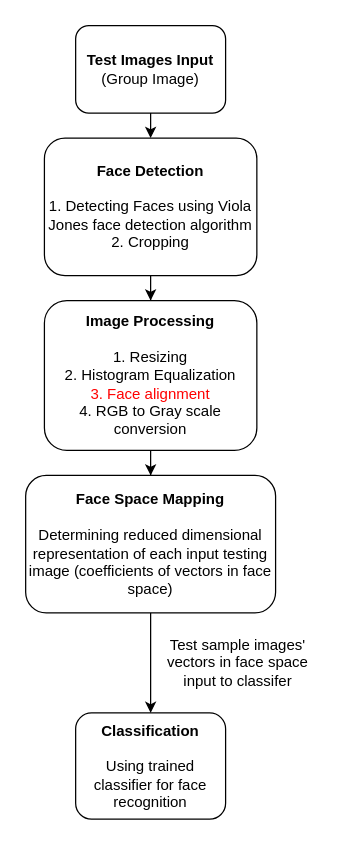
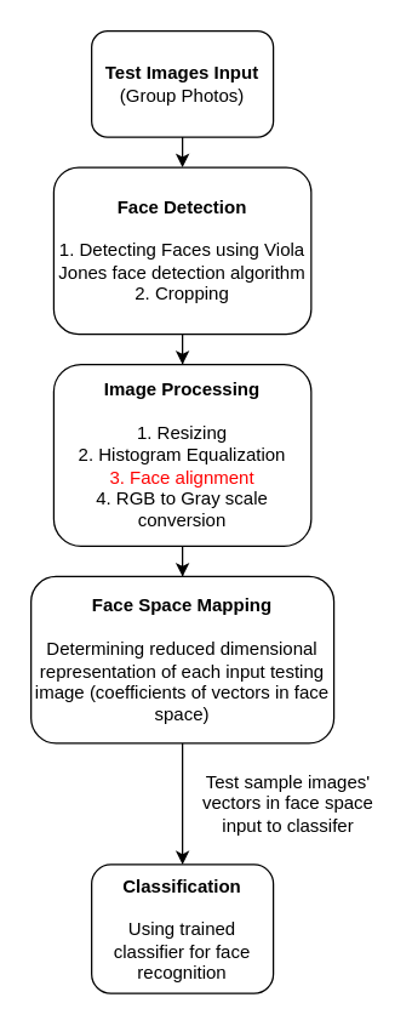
- <mxCell id="3" value="&lt;b&gt;Test Images Input&lt;br&gt;&lt;/b&gt;&lt;div&gt;(Group Image)&lt;br&gt;&lt;/div&gt;" style="rounded=1;whiteSpace=wrap;html=1;fontSize=12;glass=0;strokeWidth=1;shadow=0;" parent="1" vertex="1"><mxGeometry x="60" width="120" height="70" as="geometry" y="20" /></mxCell>
+ <mxCell id="3" value="&lt;b&gt;Test Images Input&lt;br&gt;&lt;/b&gt;&lt;div&gt;(Group Photos)&lt;br&gt;&lt;/div&gt;" style="rounded=1;whiteSpace=wrap;html=1;fontSize=12;glass=0;strokeWidth=1;shadow=0;" parent="1" vertex="1"><mxGeometry x="60" width="120" height="70" as="geometry" y="20" /></mxCell>
